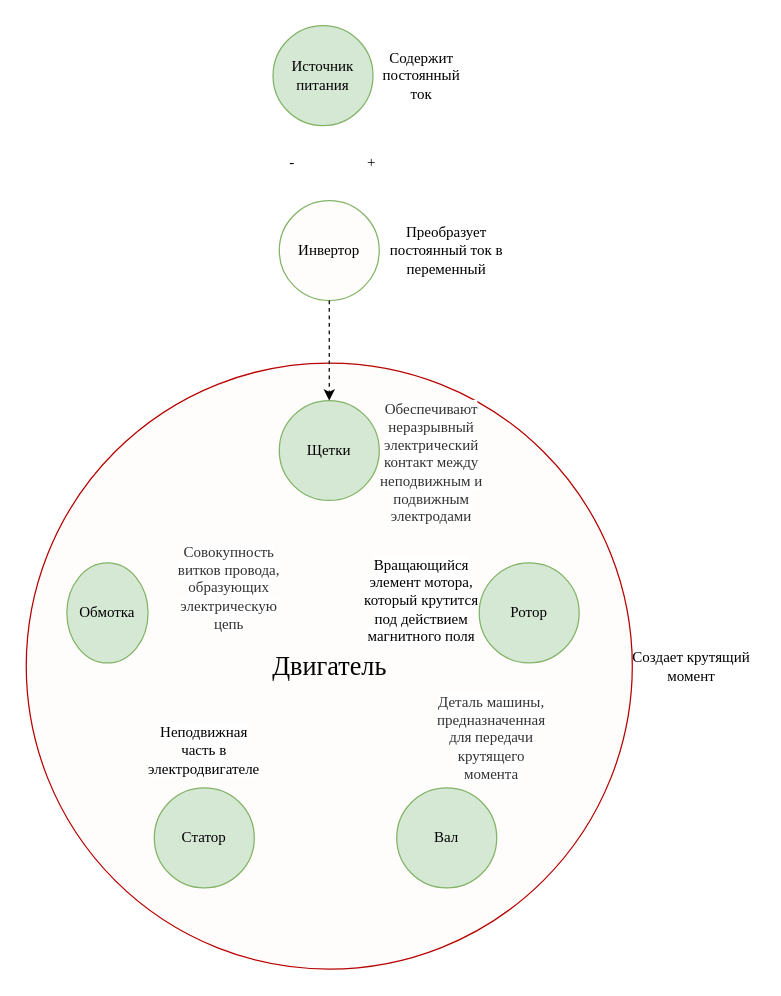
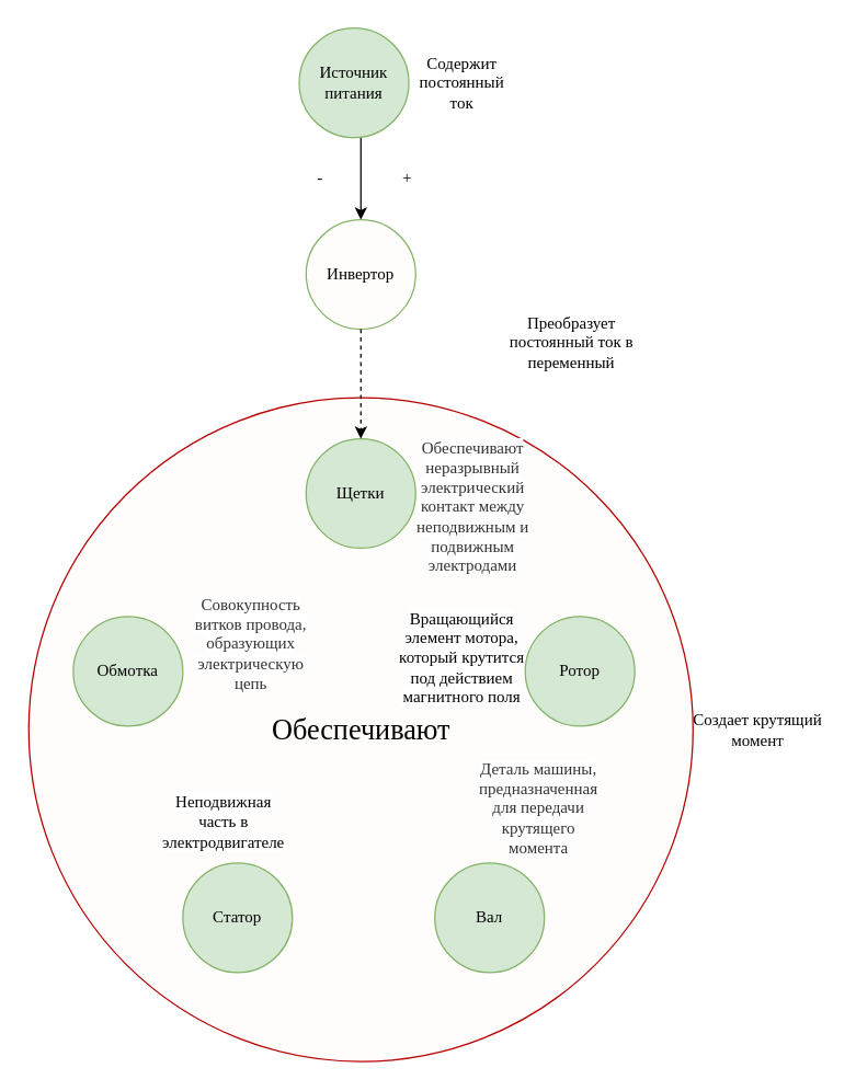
+ <mxCell id="2" style="edgeStyle=orthogonalEdgeStyle;rounded=0;orthogonalLoop=1;jettySize=auto;html=1;fontFamily=Times New Roman;" edge="1" parent="1" source="3" target="4"><mxGeometry relative="1" as="geometry"><Array as="points"><mxPoint x="263" y="130" /><mxPoint x="263" y="130" /></Array></mxGeometry></mxCell>
- <mxCell id="15" value="Преобразует постоянный ток в переменный" style="text;html=1;strokeColor=none;fillColor=none;align=center;verticalAlign=middle;whiteSpace=wrap;rounded=0;fontFamily=Times New Roman;" vertex="1" parent="1"><mxGeometry x="307" y="190" width="100" height="20" as="geometry" /></mxCell>
+ <mxCell id="15" value="Преобразует постоянный ток в переменный" style="text;html=1;strokeColor=none;fillColor=none;align=center;verticalAlign=middle;whiteSpace=wrap;rounded=0;fontFamily=Times New Roman;" vertex="1" parent="1"><mxGeometry x="367" y="240" width="100" height="20" as="geometry" /></mxCell>
- <mxCell id="9" value="Обмотка" style="ellipse;whiteSpace=wrap;html=1;aspect=fixed;fontFamily=Times New Roman;fillColor=#d5e8d4;strokeColor=#82b366;" vertex="1" parent="1"><mxGeometry x="53" y="450" width="65" height="80" as="geometry" /></mxCell>
+ <mxCell id="9" value="Обмотка" style="ellipse;whiteSpace=wrap;html=1;aspect=fixed;fontFamily=Times New Roman;fillColor=#d5e8d4;strokeColor=#82b366;" vertex="1" parent="1"><mxGeometry x="53" y="450" width="80" height="80" as="geometry" /></mxCell>
- <mxCell id="5" value="&lt;font style=&quot;font-size: 21px&quot;&gt;Двигатель&lt;/font&gt;" style="ellipse;whiteSpace=wrap;html=1;aspect=fixed;fontFamily=Times New Roman;strokeColor=#B80000;fillColor=#FFFDFC;" vertex="1" parent="1"><mxGeometry x="20.5" y="290" width="485" height="485" as="geometry" /></mxCell>
+ <mxCell id="5" value="&lt;font style=&quot;font-size: 21px&quot;&gt;Обеспечивают&lt;/font&gt;" style="ellipse;whiteSpace=wrap;html=1;aspect=fixed;fontFamily=Times New Roman;strokeColor=#B80000;fillColor=#FFFDFC;" vertex="1" parent="1"><mxGeometry x="20.5" y="290" width="485" height="485" as="geometry" /></mxCell>
- <mxCell id="8" value="Статор" style="ellipse;whiteSpace=wrap;html=1;aspect=fixed;fontFamily=Times New Roman;fillColor=#d5e8d4;strokeColor=#82b366;" vertex="1" parent="1"><mxGeometry x="123" y="630" width="80" height="80" as="geometry" /></mxCell>
+ <mxCell id="8" value="Статор" style="ellipse;whiteSpace=wrap;html=1;aspect=fixed;fontFamily=Times New Roman;fillColor=#d5e8d4;strokeColor=#82b366;" vertex="1" parent="1"><mxGeometry x="133" y="630" width="80" height="80" as="geometry" /></mxCell>
